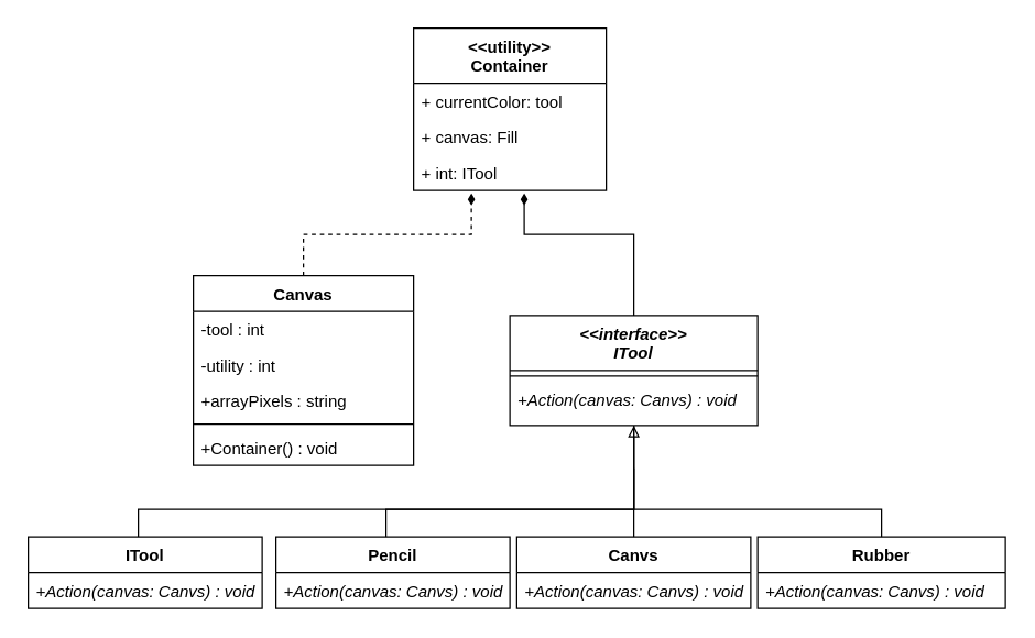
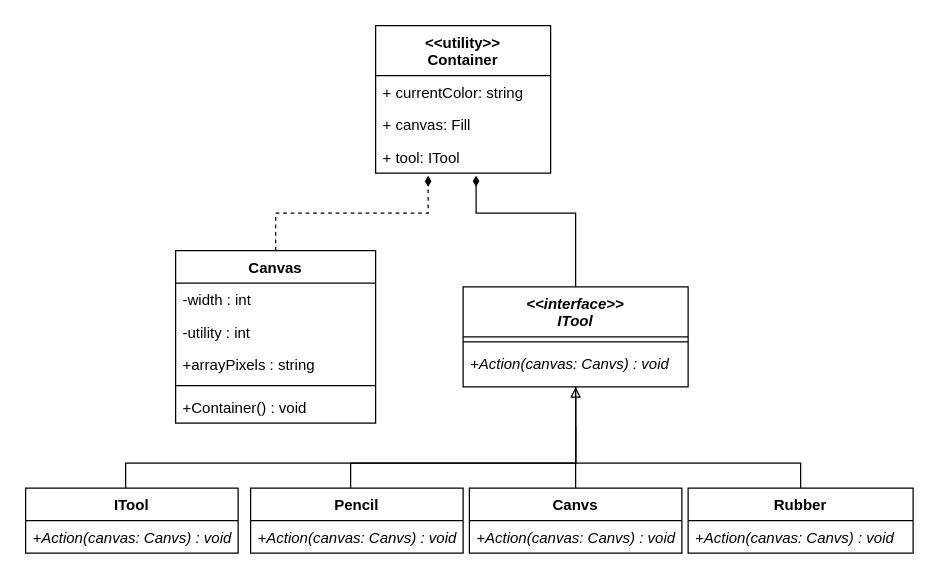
- <mxCell id="26" value="+ currentColor: tool" style="text;strokeColor=none;fillColor=none;align=left;verticalAlign=top;spacingLeft=4;spacingRight=4;overflow=hidden;rotatable=0;points=[[0,0.5],[1,0.5]];portConstraint=eastwest;" parent="25" vertex="1"><mxGeometry y="40" width="140" height="26" as="geometry" /></mxCell>
+ <mxCell id="26" value="+ currentColor: string" style="text;strokeColor=none;fillColor=none;align=left;verticalAlign=top;spacingLeft=4;spacingRight=4;overflow=hidden;rotatable=0;points=[[0,0.5],[1,0.5]];portConstraint=eastwest;" parent="25" vertex="1"><mxGeometry y="40" width="140" height="26" as="geometry" /></mxCell>
- <mxCell id="28" value="+ int: ITool" style="text;strokeColor=none;fillColor=none;align=left;verticalAlign=top;spacingLeft=4;spacingRight=4;overflow=hidden;rotatable=0;points=[[0,0.5],[1,0.5]];portConstraint=eastwest;" parent="25" vertex="1"><mxGeometry y="92" width="140" height="26" as="geometry" /></mxCell>
+ <mxCell id="28" value="+ tool: ITool" style="text;strokeColor=none;fillColor=none;align=left;verticalAlign=top;spacingLeft=4;spacingRight=4;overflow=hidden;rotatable=0;points=[[0,0.5],[1,0.5]];portConstraint=eastwest;" parent="25" vertex="1"><mxGeometry y="92" width="140" height="26" as="geometry" /></mxCell>
- <mxCell id="4" value="-tool : int" style="text;align=left;verticalAlign=top;spacingLeft=4;spacingRight=4;overflow=hidden;rotatable=0;points=[[0,0.5],[1,0.5]];portConstraint=eastwest;" parent="3" vertex="1"><mxGeometry y="26" width="160" height="26" as="geometry" /></mxCell>
+ <mxCell id="4" value="-width : int" style="text;align=left;verticalAlign=top;spacingLeft=4;spacingRight=4;overflow=hidden;rotatable=0;points=[[0,0.5],[1,0.5]];portConstraint=eastwest;" parent="3" vertex="1"><mxGeometry y="26" width="160" height="26" as="geometry" /></mxCell>
